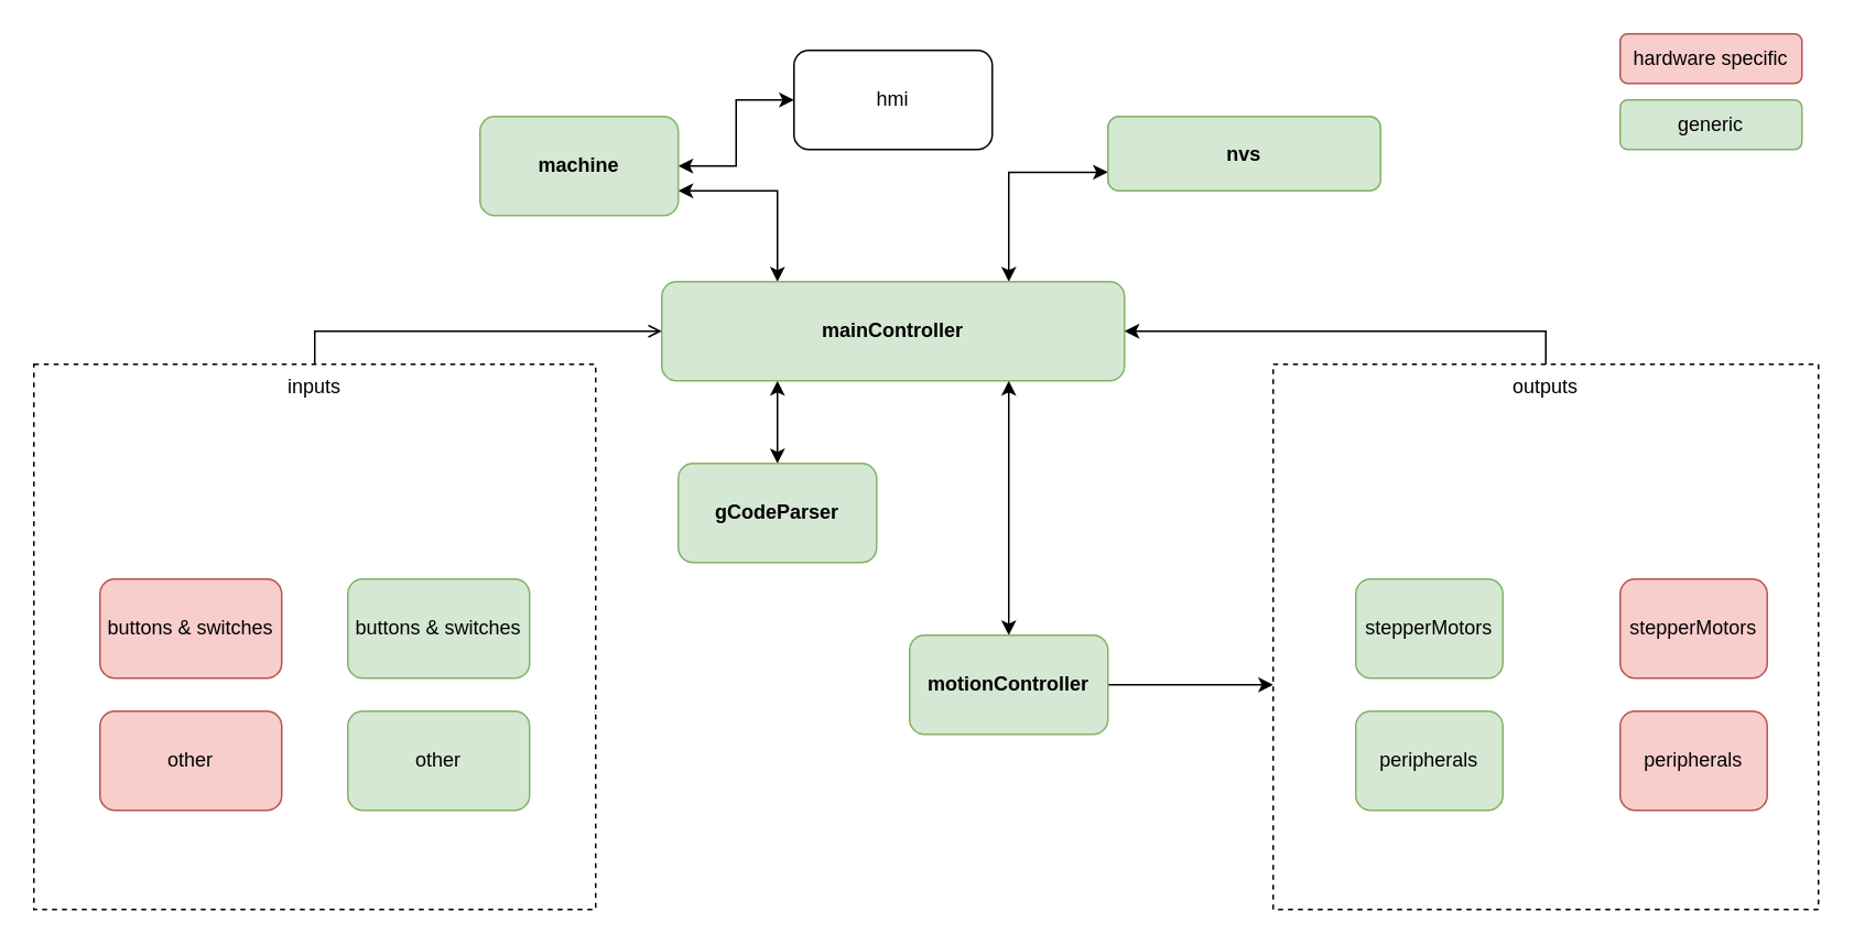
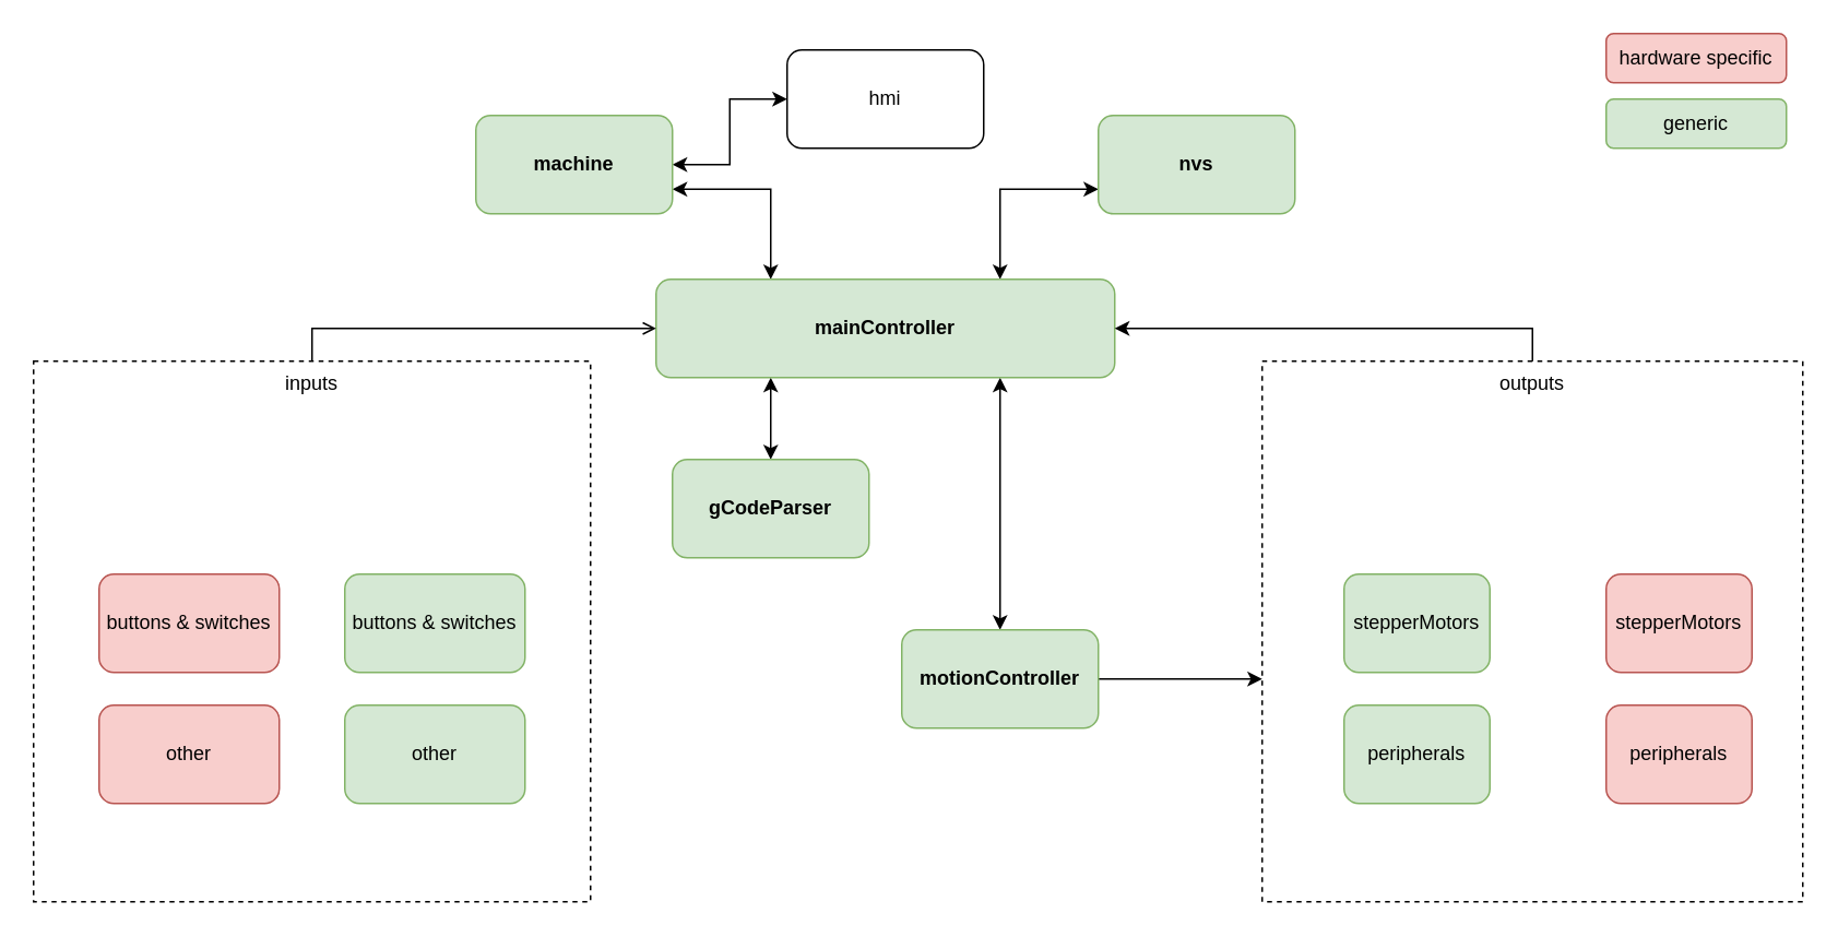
- <mxCell id="25" value="nvs" style="rounded=1;whiteSpace=wrap;html=1;fillColor=#d5e8d4;strokeColor=#82b366;fontStyle=1" vertex="1" parent="1"><mxGeometry x="670" y="70" width="165" height="45" as="geometry" /></mxCell>
+ <mxCell id="25" value="nvs" style="rounded=1;whiteSpace=wrap;html=1;fillColor=#d5e8d4;strokeColor=#82b366;fontStyle=1" vertex="1" parent="1"><mxGeometry x="670" y="70" width="120" height="60" as="geometry" /></mxCell>
